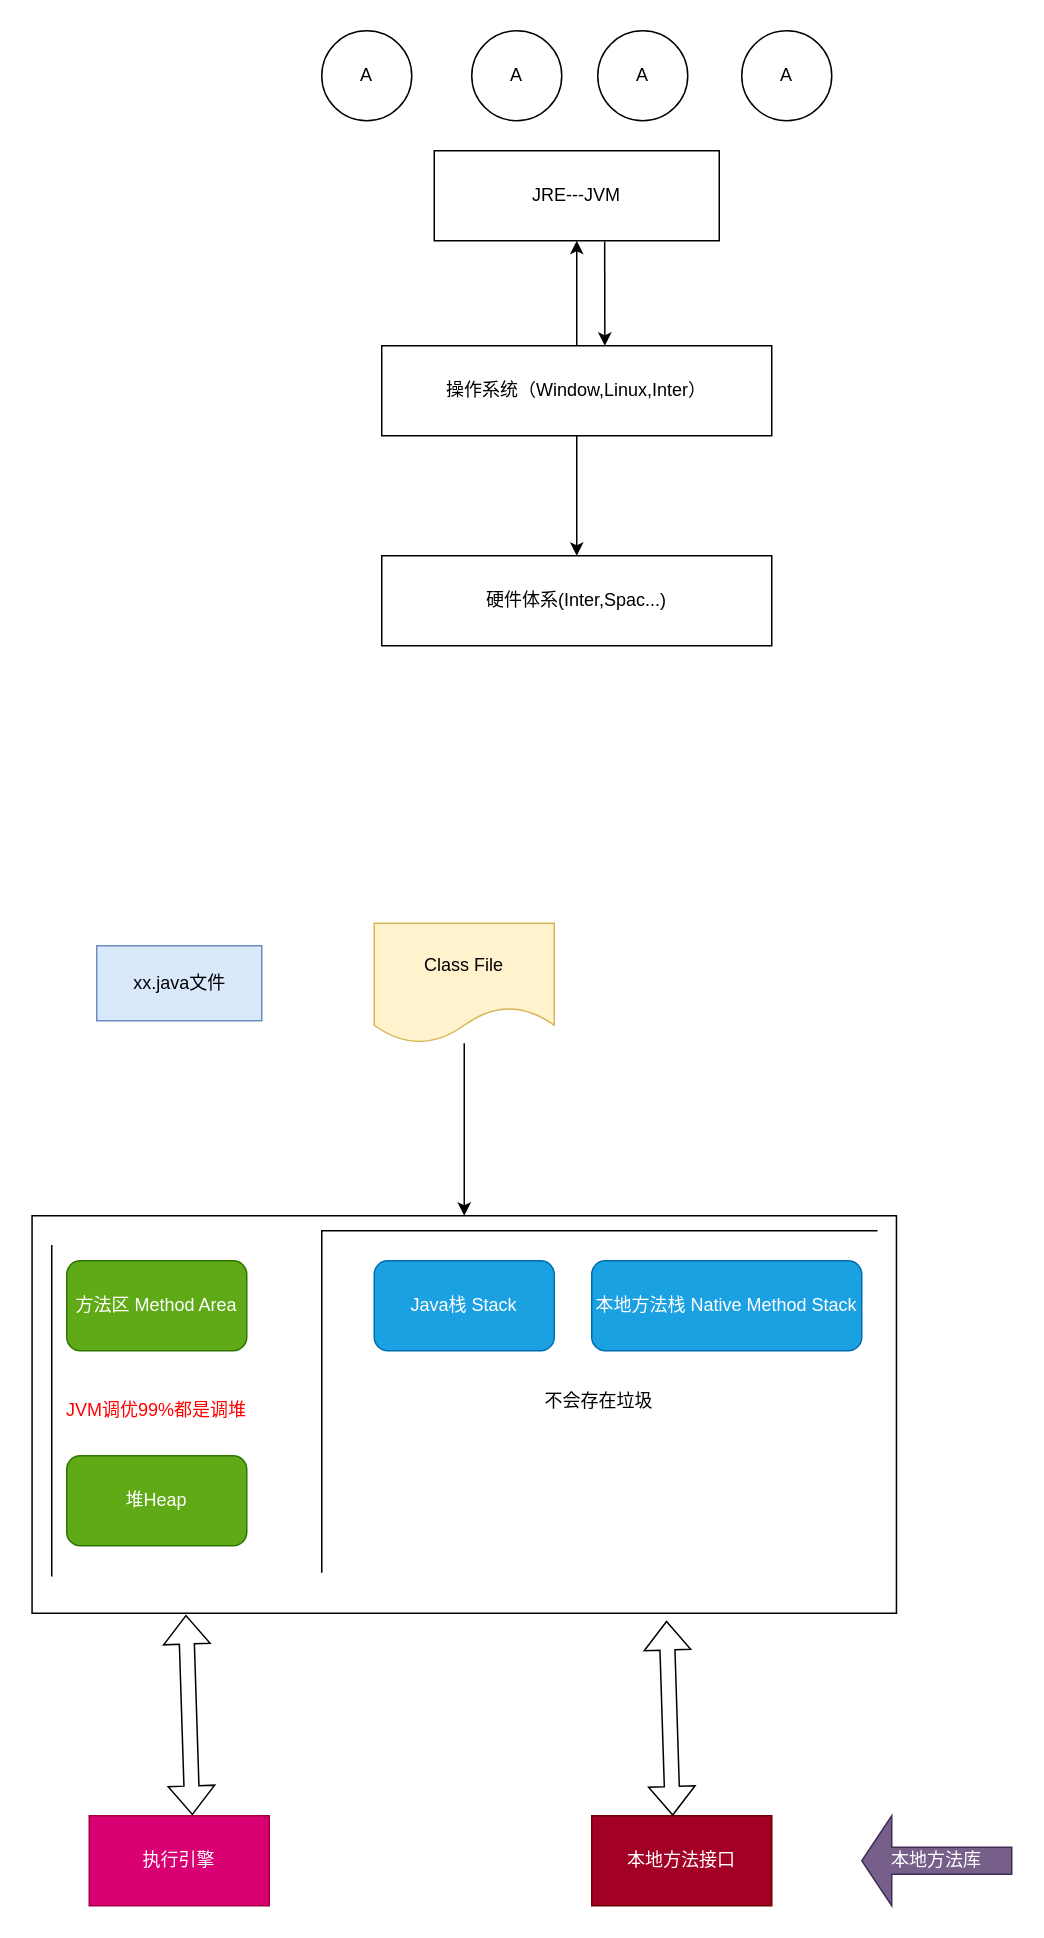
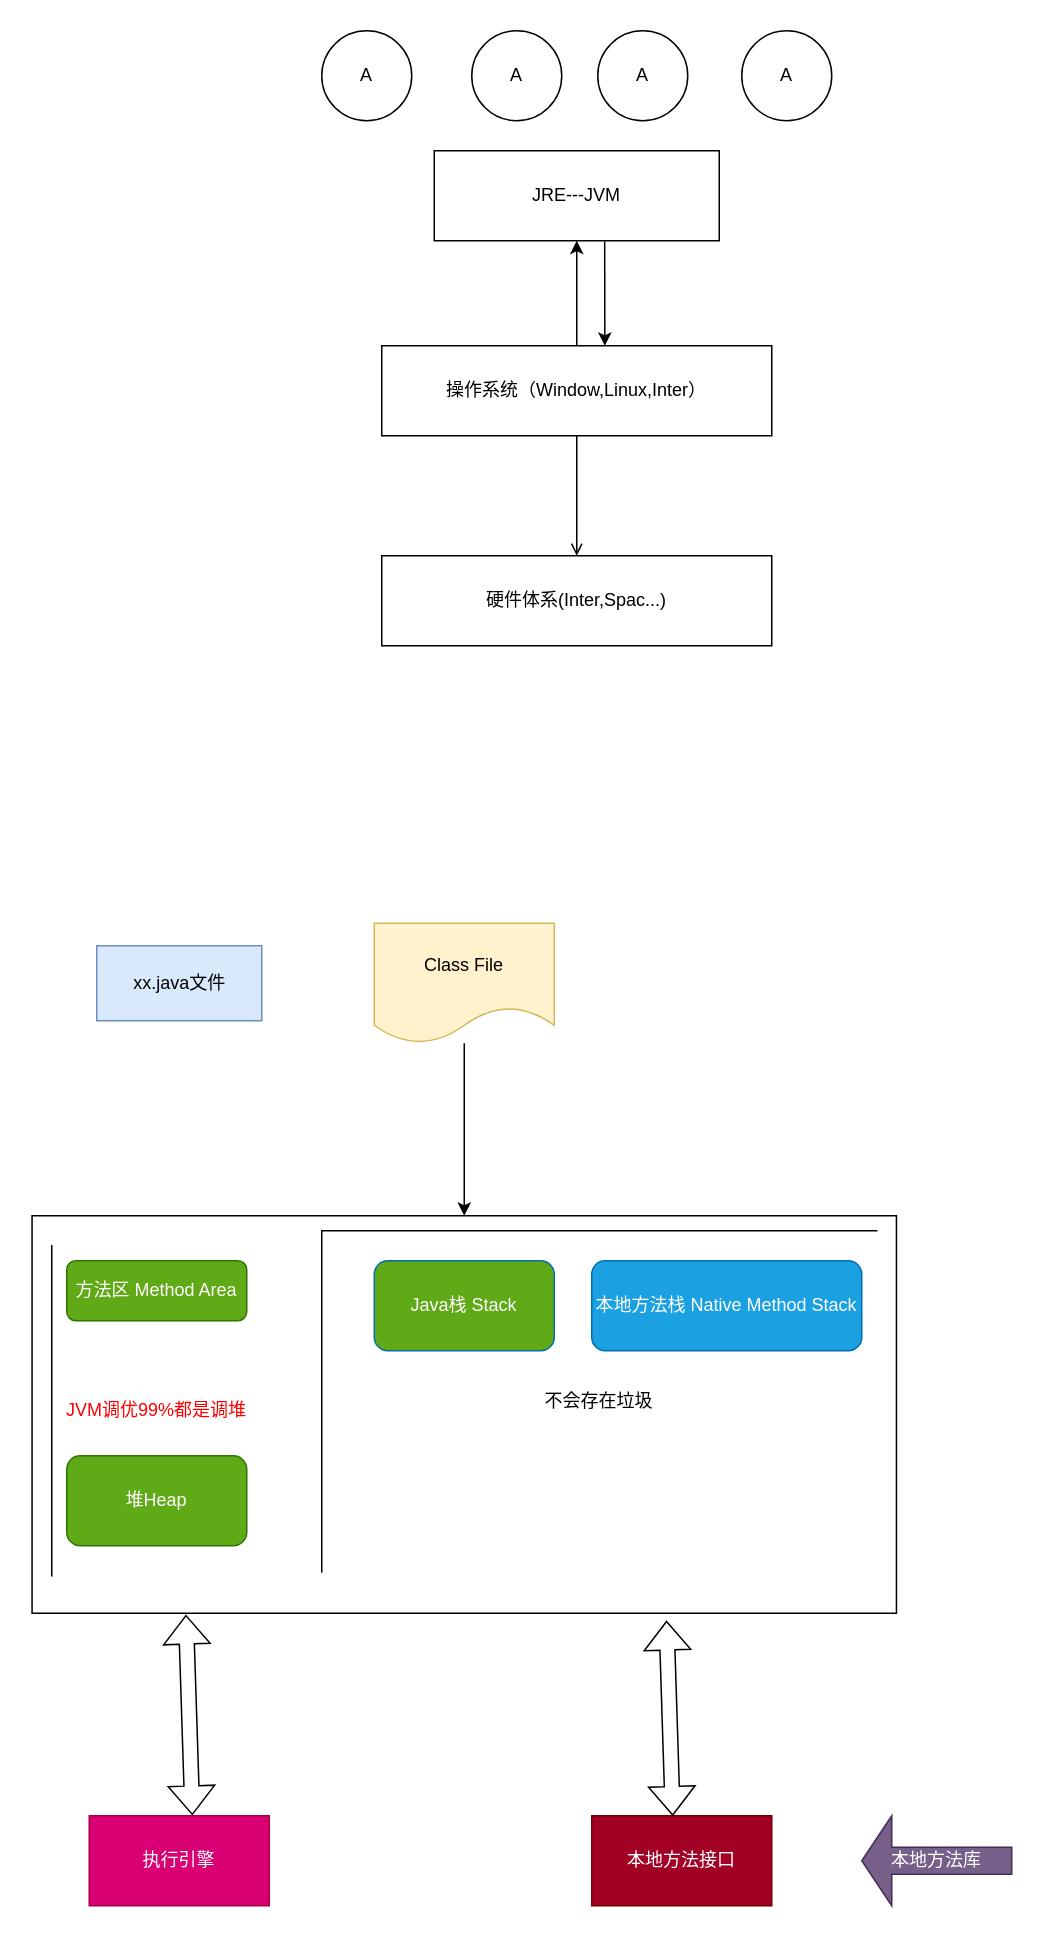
- <mxCell id="3" value="" style="edgeStyle=orthogonalEdgeStyle;rounded=0;orthogonalLoop=1;jettySize=auto;html=1;" edge="1" parent="1" source="4" target="11"><mxGeometry relative="1" as="geometry" /></mxCell>
+ <mxCell id="3" value="" style="edgeStyle=orthogonalEdgeStyle;rounded=0;orthogonalLoop=1;jettySize=auto;html=1;endArrow=open;" edge="1" parent="1" source="4" target="11"><mxGeometry relative="1" as="geometry" /></mxCell>
- <mxCell id="16" value="方法区 Method Area" style="rounded=1;whiteSpace=wrap;html=1;fillColor=#60a917;fontColor=#ffffff;strokeColor=#2D7600;" vertex="1" parent="1"><mxGeometry x="44" y="840" width="120" height="60" as="geometry" /></mxCell>
+ <mxCell id="16" value="方法区 Method Area" style="rounded=1;whiteSpace=wrap;html=1;fillColor=#60a917;fontColor=#ffffff;strokeColor=#2D7600;" vertex="1" parent="1"><mxGeometry x="44" y="840" width="120" height="40" as="geometry" /></mxCell>
- <mxCell id="18" value="Java栈 Stack" style="rounded=1;whiteSpace=wrap;html=1;fillColor=#1ba1e2;fontColor=#ffffff;strokeColor=#006EAF;" vertex="1" parent="1"><mxGeometry x="249.01" y="840" width="120" height="60" as="geometry" /></mxCell>
+ <mxCell id="18" value="Java栈 Stack" style="rounded=1;whiteSpace=wrap;html=1;fillColor=#60a917;fontColor=#ffffff;strokeColor=#006EAF;" vertex="1" parent="1"><mxGeometry x="249.01" y="840" width="120" height="60" as="geometry" /></mxCell>
